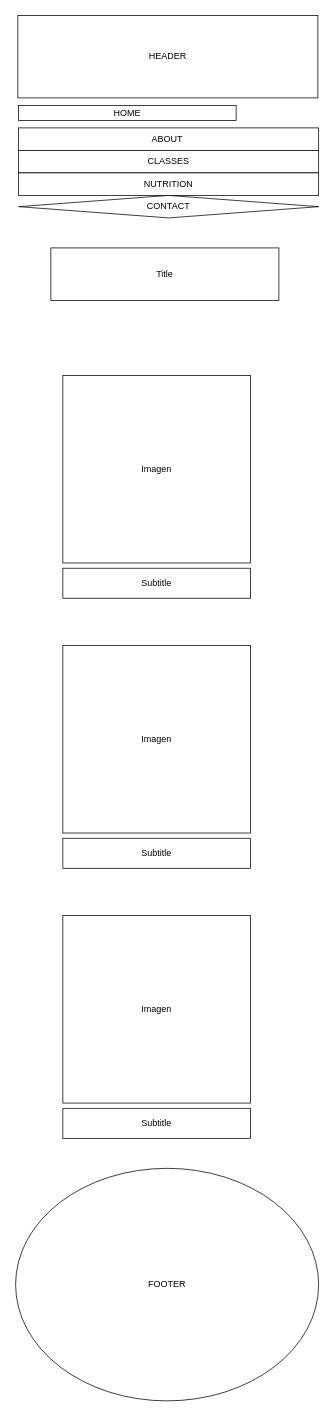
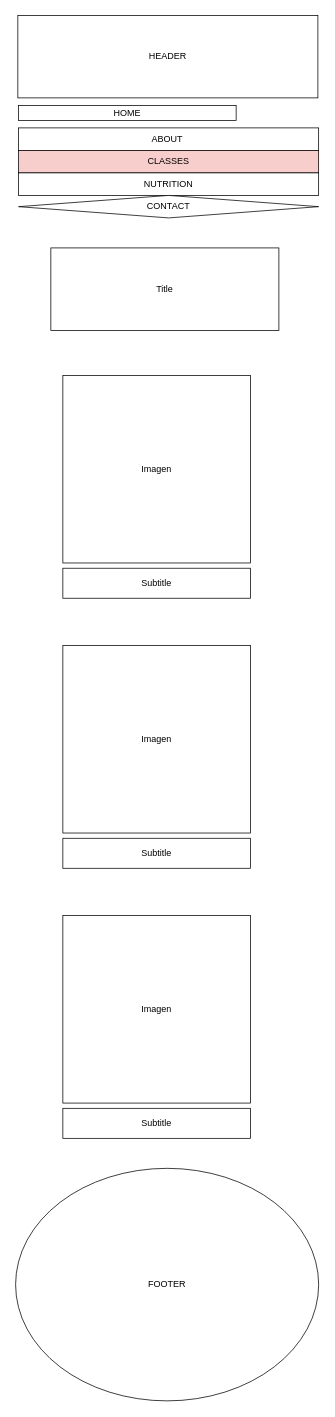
- <mxCell id="5" value="CLASSES" style="rounded=0;whiteSpace=wrap;html=1;" vertex="1" parent="1"><mxGeometry x="24" y="200" width="400" height="30" as="geometry" /></mxCell>
+ <mxCell id="5" value="CLASSES" style="rounded=0;whiteSpace=wrap;html=1;fillColor=#f8cecc;" vertex="1" parent="1"><mxGeometry x="24" y="200" width="400" height="30" as="geometry" /></mxCell>
- <mxCell id="15" value="Title" style="rounded=0;whiteSpace=wrap;html=1;" vertex="1" parent="1"><mxGeometry x="67" y="330" width="304" height="70" as="geometry" /></mxCell>
+ <mxCell id="15" value="Title" style="rounded=0;whiteSpace=wrap;html=1;" vertex="1" parent="1"><mxGeometry x="67" y="330" width="304" height="110" as="geometry" /></mxCell>
